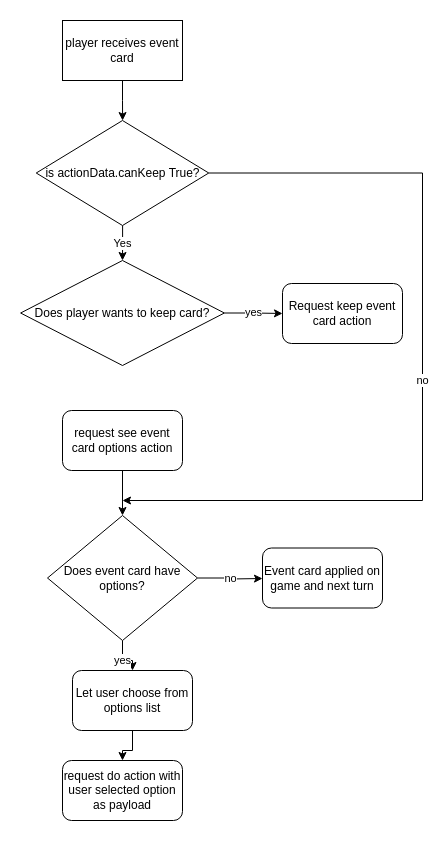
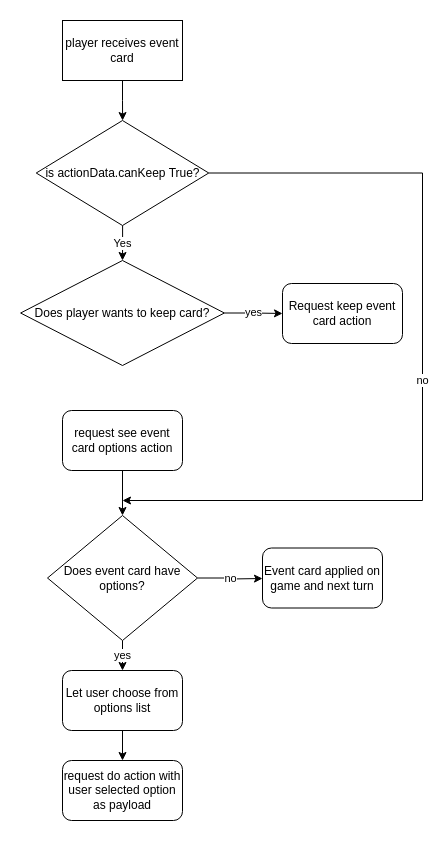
- <mxCell id="15" value="Let user choose from options list" style="rounded=1;whiteSpace=wrap;html=1;" parent="1" vertex="1"><mxGeometry x="72" y="670" width="120" height="60" as="geometry" /></mxCell>
+ <mxCell id="15" value="Let user choose from options list" style="rounded=1;whiteSpace=wrap;html=1;" parent="1" vertex="1"><mxGeometry x="62" y="670" width="120" height="60" as="geometry" /></mxCell>
